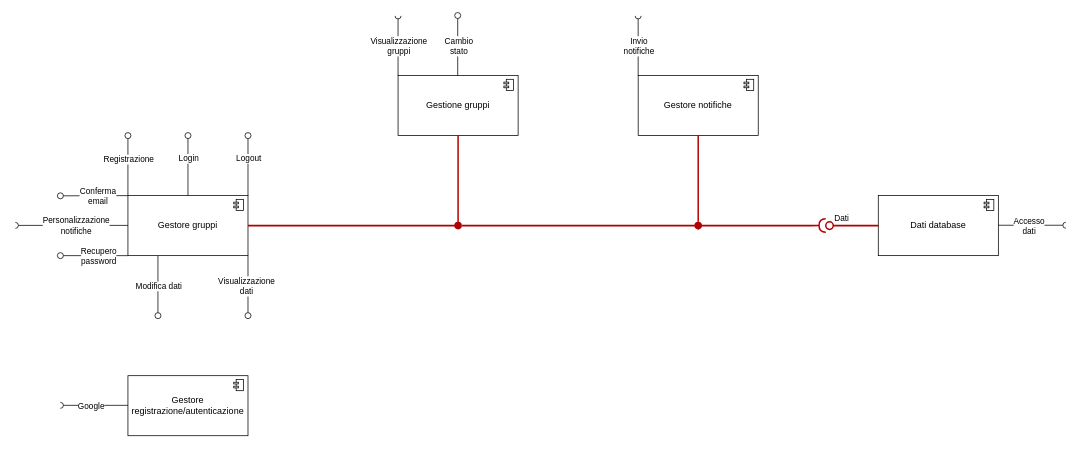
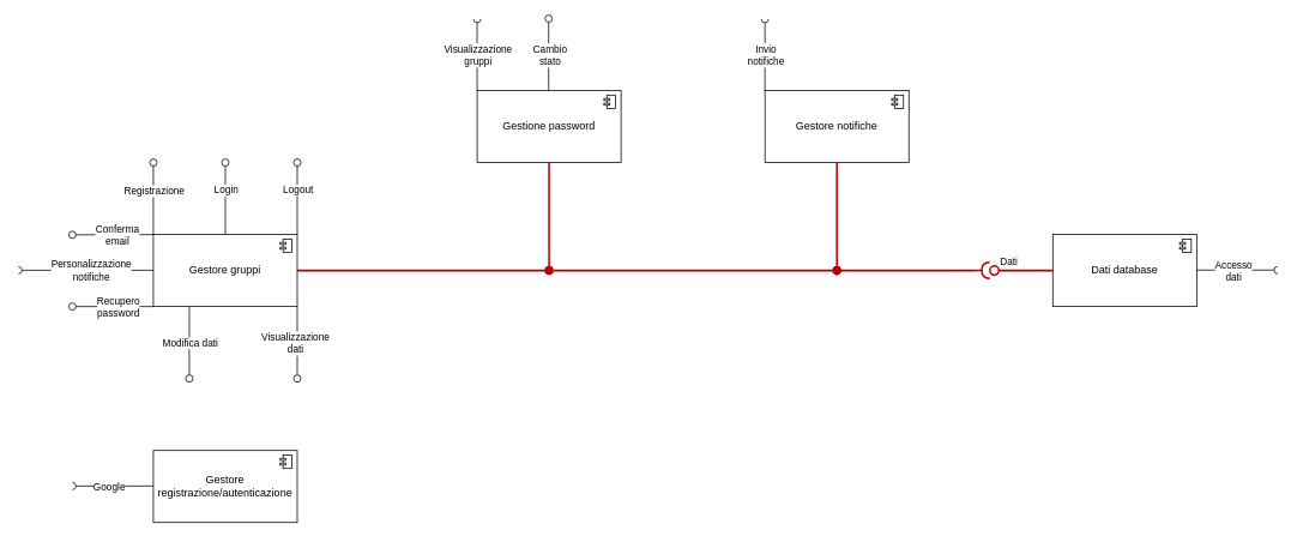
- <mxCell id="23" value="Gestione gruppi" style="html=1;outlineConnect=0;whiteSpace=wrap;shape=mxgraph.archimate3.application;appType=comp;archiType=square;" parent="1" vertex="1"><mxGeometry x="530" y="100" width="160" height="80" as="geometry" /></mxCell>
+ <mxCell id="23" value="Gestione password" style="html=1;outlineConnect=0;whiteSpace=wrap;shape=mxgraph.archimate3.application;appType=comp;archiType=square;" parent="1" vertex="1"><mxGeometry x="530" y="100" width="160" height="80" as="geometry" /></mxCell>
